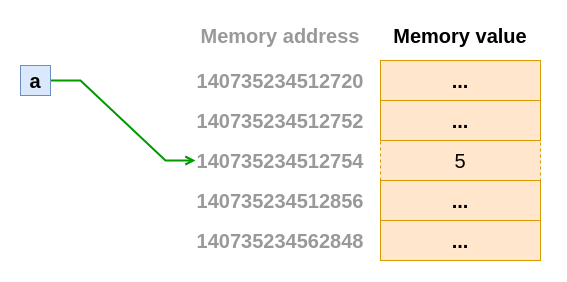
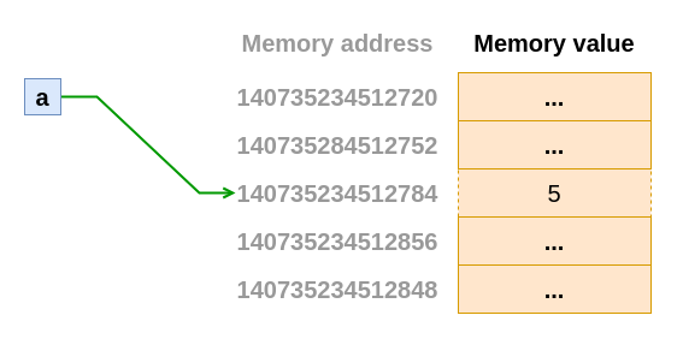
- <mxCell id="10" value="&lt;b&gt;140735234512752&lt;/b&gt;" style="text;html=1;strokeColor=none;fillColor=none;align=center;verticalAlign=middle;whiteSpace=wrap;rounded=0;fontSize=20;fontColor=#999999;" vertex="1" parent="1"><mxGeometry x="250" y="105" width="60" height="30" as="geometry" /></mxCell>
+ <mxCell id="10" value="&lt;b&gt;140735284512752&lt;/b&gt;" style="text;html=1;strokeColor=none;fillColor=none;align=center;verticalAlign=middle;whiteSpace=wrap;rounded=0;fontSize=20;fontColor=#999999;" vertex="1" parent="1"><mxGeometry x="250" y="105" width="60" height="30" as="geometry" /></mxCell>
- <mxCell id="5" value="&lt;span&gt;&lt;/span&gt;&lt;strong class=&quot;r-b88u0q&quot;&gt;140735234512754&lt;/strong&gt;" style="text;html=1;strokeColor=none;fillColor=none;align=center;verticalAlign=middle;whiteSpace=wrap;rounded=0;fontSize=20;fontColor=#999999;" vertex="1" parent="1"><mxGeometry x="195" y="145" width="170" height="30" as="geometry" /></mxCell>
+ <mxCell id="5" value="&lt;span&gt;&lt;/span&gt;&lt;strong class=&quot;r-b88u0q&quot;&gt;140735234512784&lt;/strong&gt;" style="text;html=1;strokeColor=none;fillColor=none;align=center;verticalAlign=middle;whiteSpace=wrap;rounded=0;fontSize=20;fontColor=#999999;" vertex="1" parent="1"><mxGeometry x="195" y="145" width="170" height="30" as="geometry" /></mxCell>
- <mxCell id="13" value="&lt;b&gt;140735234562848&lt;/b&gt;" style="text;html=1;strokeColor=none;fillColor=none;align=center;verticalAlign=middle;whiteSpace=wrap;rounded=0;fontSize=20;fontColor=#999999;" vertex="1" parent="1"><mxGeometry x="250" y="225" width="60" height="30" as="geometry" /></mxCell>
+ <mxCell id="13" value="&lt;b&gt;140735234512848&lt;/b&gt;" style="text;html=1;strokeColor=none;fillColor=none;align=center;verticalAlign=middle;whiteSpace=wrap;rounded=0;fontSize=20;fontColor=#999999;" vertex="1" parent="1"><mxGeometry x="250" y="225" width="60" height="30" as="geometry" /></mxCell>
